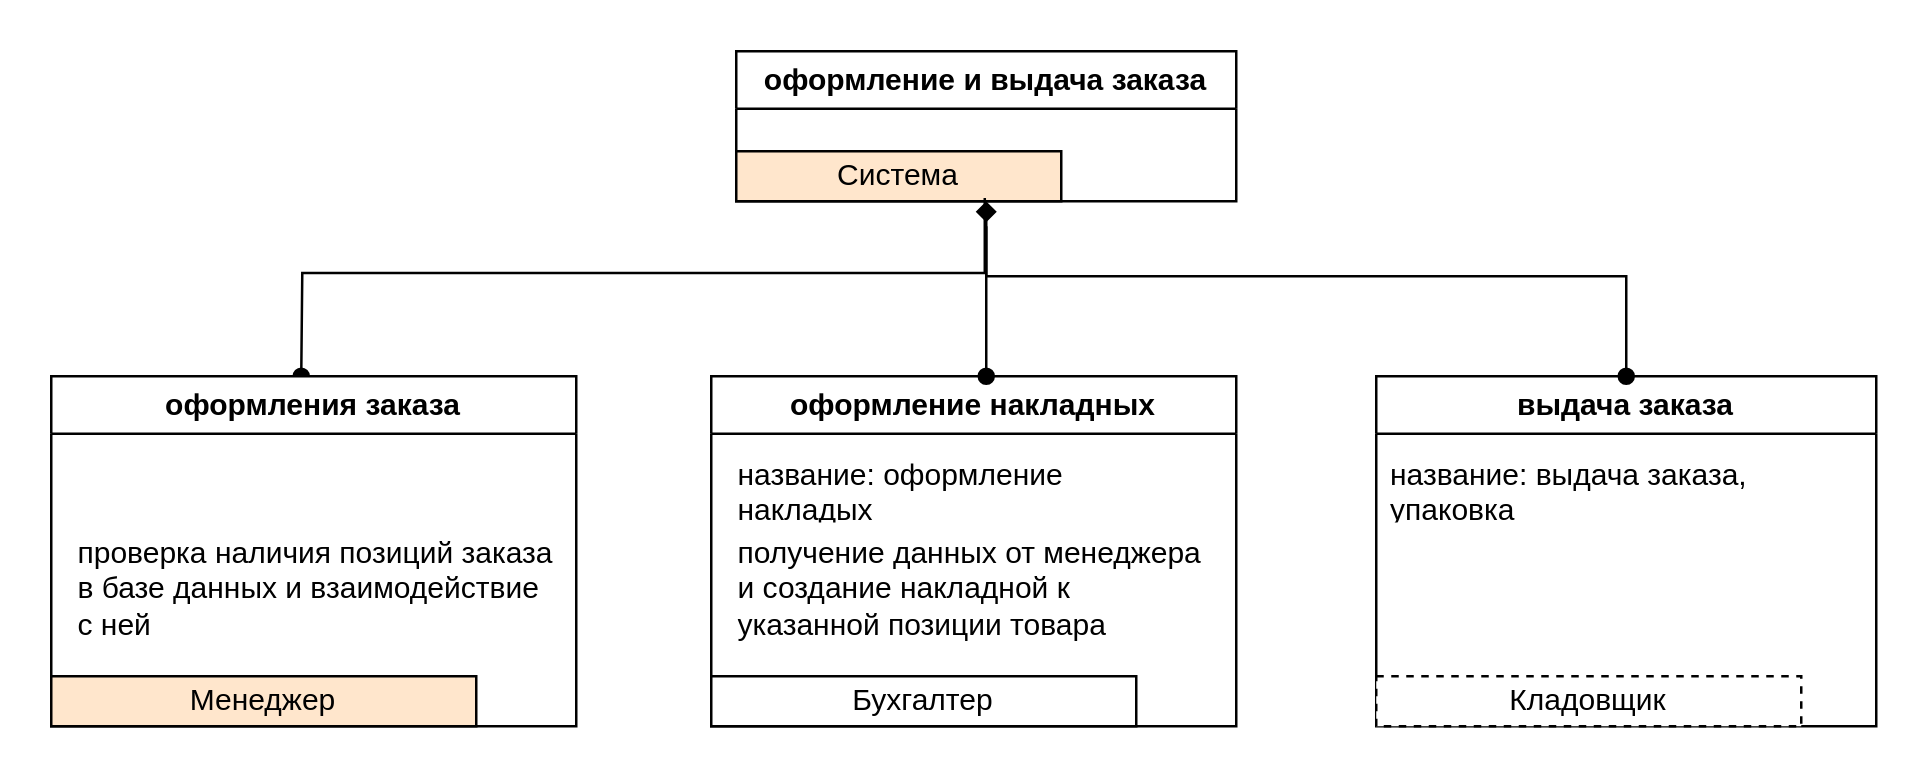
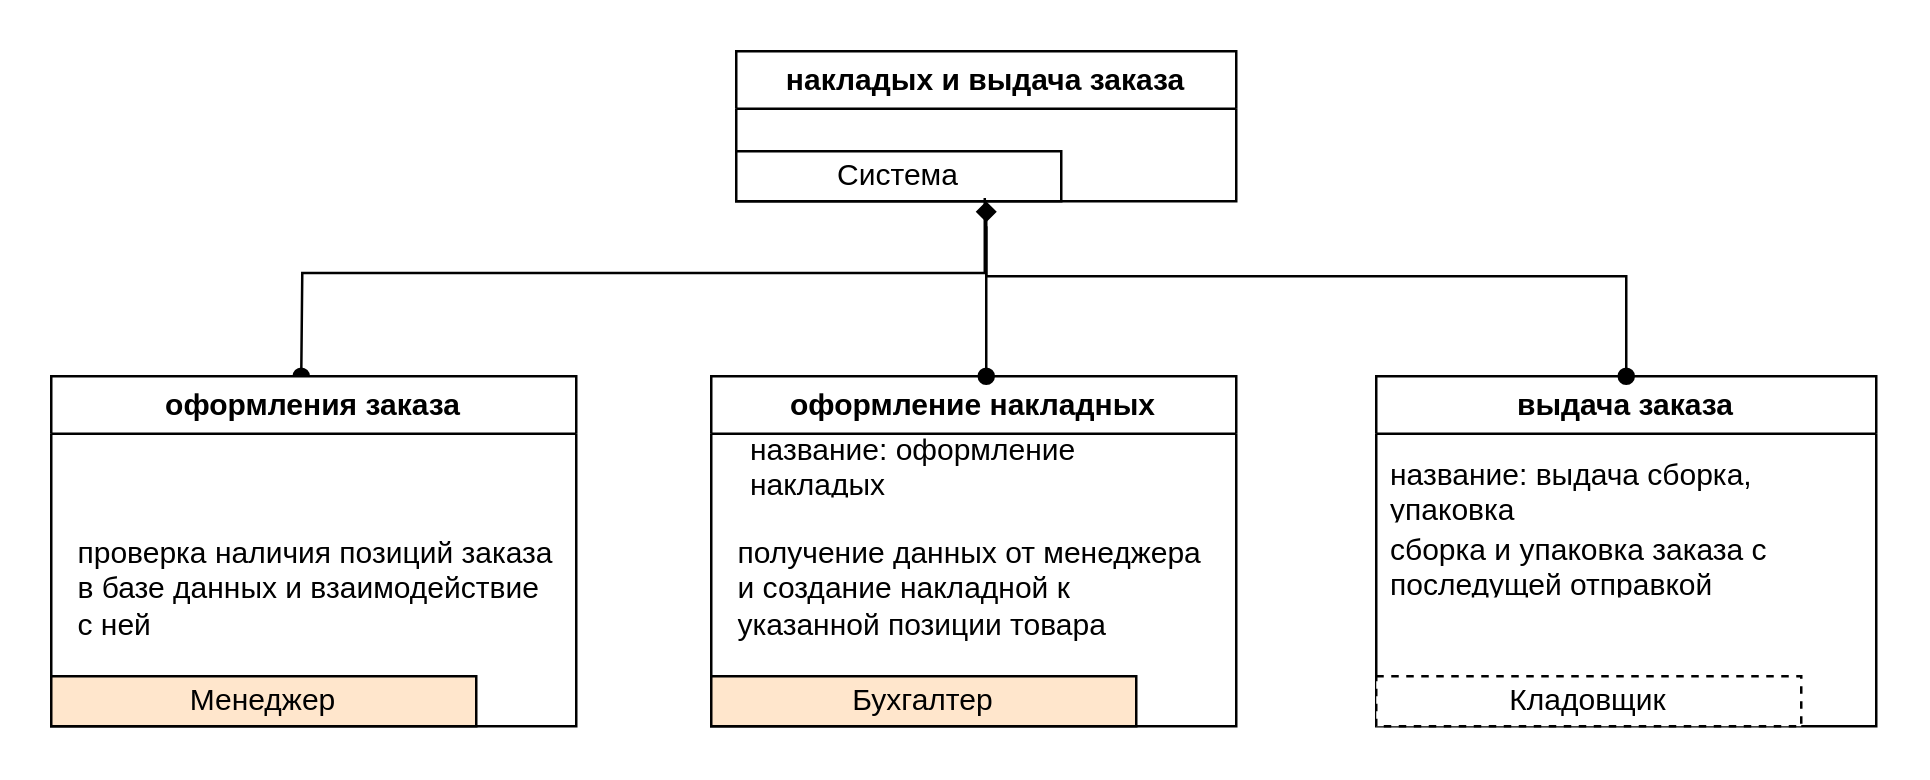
- <mxCell id="2" value="оформление и выдача заказа" style="swimlane;whiteSpace=wrap;html=1;" parent="1" vertex="1"><mxGeometry x="294" y="20" width="200" height="60" as="geometry" /></mxCell>
+ <mxCell id="2" value="накладых и выдача заказа" style="swimlane;whiteSpace=wrap;html=1;" parent="1" vertex="1"><mxGeometry x="294" y="20" width="200" height="60" as="geometry" /></mxCell>
- <mxCell id="3" value="Система" style="rounded=0;whiteSpace=wrap;html=1;fillColor=#ffe6cc;" parent="2" vertex="1"><mxGeometry y="40" width="130" height="20" as="geometry" /></mxCell>
+ <mxCell id="3" value="Система" style="rounded=0;whiteSpace=wrap;html=1;" parent="2" vertex="1"><mxGeometry y="40" width="130" height="20" as="geometry" /></mxCell>
- <mxCell id="15" value="название: оформление накладых" style="text;strokeColor=none;fillColor=none;align=left;verticalAlign=middle;spacingLeft=4;spacingRight=4;overflow=hidden;points=[[0,0.5],[1,0.5]];portConstraint=eastwest;rotatable=0;whiteSpace=wrap;html=1;" vertex="1" parent="13"><mxGeometry x="5" y="30" width="190" height="30" as="geometry" /></mxCell>
+ <mxCell id="15" value="название: оформление накладых" style="text;strokeColor=none;fillColor=none;align=left;verticalAlign=middle;spacingLeft=4;spacingRight=4;overflow=hidden;points=[[0,0.5],[1,0.5]];portConstraint=eastwest;rotatable=0;whiteSpace=wrap;html=1;" vertex="1" parent="13"><mxGeometry x="10" y="20" width="190" height="30" as="geometry" /></mxCell>
- <mxCell id="10" value="название: выдача заказа, упаковка" style="text;strokeColor=none;fillColor=none;align=left;verticalAlign=middle;spacingLeft=4;spacingRight=4;overflow=hidden;points=[[0,0.5],[1,0.5]];portConstraint=eastwest;rotatable=0;whiteSpace=wrap;html=1;" parent="8" vertex="1"><mxGeometry y="30" width="190" height="30" as="geometry" /></mxCell>
+ <mxCell id="10" value="название: выдача сборка, упаковка" style="text;strokeColor=none;fillColor=none;align=left;verticalAlign=middle;spacingLeft=4;spacingRight=4;overflow=hidden;points=[[0,0.5],[1,0.5]];portConstraint=eastwest;rotatable=0;whiteSpace=wrap;html=1;" parent="8" vertex="1"><mxGeometry y="30" width="190" height="30" as="geometry" /></mxCell>
+ <mxCell id="11" value="сборка и упаковка заказа с последущей отправкой" style="text;strokeColor=none;fillColor=none;align=left;verticalAlign=middle;spacingLeft=4;spacingRight=4;overflow=hidden;points=[[0,0.5],[1,0.5]];portConstraint=eastwest;rotatable=0;whiteSpace=wrap;html=1;" parent="8" vertex="1"><mxGeometry y="60" width="190" height="30" as="geometry" /></mxCell>
- <mxCell id="14" value="Бухгалтер" style="rounded=0;whiteSpace=wrap;html=1;" vertex="1" parent="13"><mxGeometry y="120" width="170" height="20" as="geometry" /></mxCell>
+ <mxCell id="14" value="Бухгалтер" style="rounded=0;whiteSpace=wrap;html=1;fillColor=#ffe6cc;" vertex="1" parent="13"><mxGeometry y="120" width="170" height="20" as="geometry" /></mxCell>
